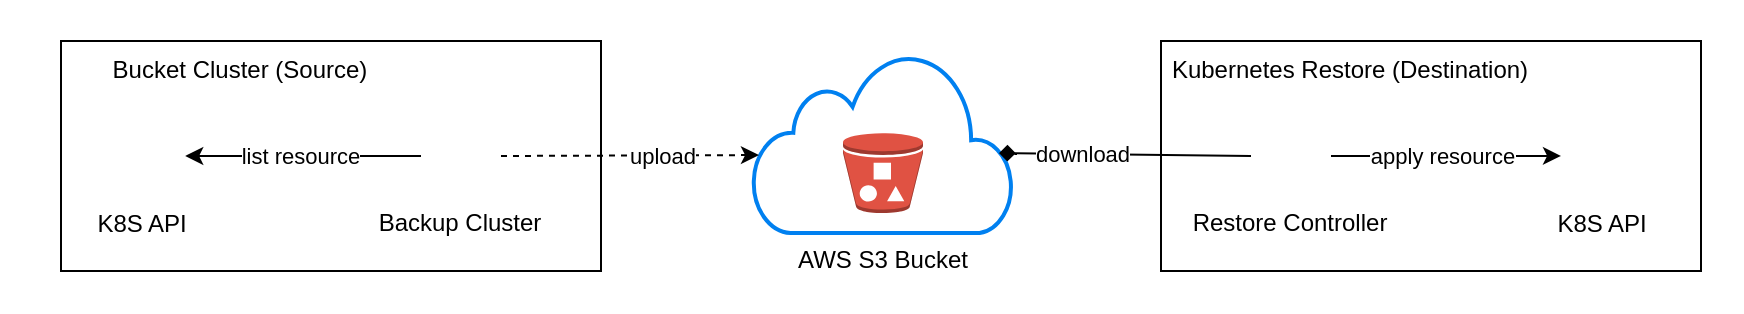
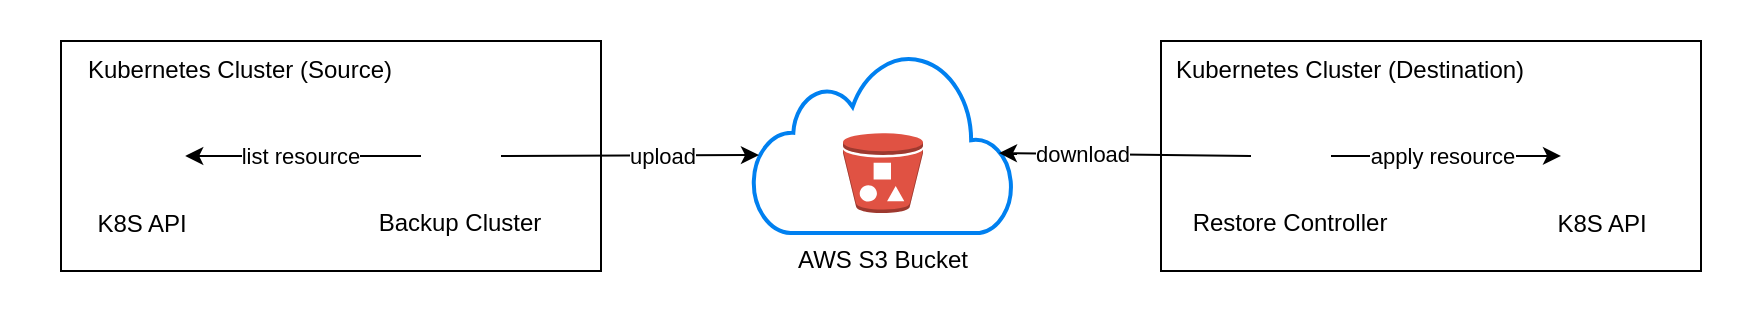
- <mxCell id="5" value="Bucket Cluster (Source)" style="text;html=1;strokeColor=none;fillColor=none;align=center;verticalAlign=middle;whiteSpace=wrap;rounded=0;" vertex="1" parent="1"><mxGeometry x="20" y="20" width="200" height="30" as="geometry" /></mxCell>
+ <mxCell id="5" value="Kubernetes Cluster (Source)" style="text;html=1;strokeColor=none;fillColor=none;align=center;verticalAlign=middle;whiteSpace=wrap;rounded=0;" vertex="1" parent="1"><mxGeometry x="20" y="20" width="200" height="30" as="geometry" /></mxCell>
- <mxCell id="8" value="Kubernetes Restore (Destination)" style="text;html=1;strokeColor=none;fillColor=none;align=center;verticalAlign=middle;whiteSpace=wrap;rounded=0;" vertex="1" parent="1"><mxGeometry x="570" y="20" width="210" height="30" as="geometry" /></mxCell>
+ <mxCell id="8" value="Kubernetes Cluster (Destination)" style="text;html=1;strokeColor=none;fillColor=none;align=center;verticalAlign=middle;whiteSpace=wrap;rounded=0;" vertex="1" parent="1"><mxGeometry x="570" y="20" width="210" height="30" as="geometry" /></mxCell>
- <mxCell id="18" value="" style="endArrow=diamond;html=1;rounded=0;exitX=0;exitY=0.5;exitDx=0;exitDy=0;entryX=0.946;entryY=0.556;entryDx=0;entryDy=0;entryPerimeter=0;" edge="1" parent="1" source="9" target="2"><mxGeometry width="50" height="50" relative="1" as="geometry"><mxPoint x="410" y="295" as="sourcePoint" /><mxPoint x="460" y="245" as="targetPoint" /></mxGeometry></mxCell>
+ <mxCell id="18" value="" style="endArrow=classic;html=1;rounded=0;exitX=0;exitY=0.5;exitDx=0;exitDy=0;entryX=0.946;entryY=0.556;entryDx=0;entryDy=0;entryPerimeter=0;" edge="1" parent="1" source="9" target="2"><mxGeometry width="50" height="50" relative="1" as="geometry"><mxPoint x="410" y="295" as="sourcePoint" /><mxPoint x="460" y="245" as="targetPoint" /></mxGeometry></mxCell>
- <mxCell id="16" value="" style="endArrow=classic;html=1;rounded=0;exitX=1;exitY=0.5;exitDx=0;exitDy=0;entryX=0.023;entryY=0.567;entryDx=0;entryDy=0;entryPerimeter=0;dashed=1;" edge="1" parent="1" source="6" target="2"><mxGeometry width="50" height="50" relative="1" as="geometry"><mxPoint x="230" y="265" as="sourcePoint" /><mxPoint x="280" y="215" as="targetPoint" /></mxGeometry></mxCell>
+ <mxCell id="16" value="" style="endArrow=classic;html=1;rounded=0;exitX=1;exitY=0.5;exitDx=0;exitDy=0;entryX=0.023;entryY=0.567;entryDx=0;entryDy=0;entryPerimeter=0;" edge="1" parent="1" source="6" target="2"><mxGeometry width="50" height="50" relative="1" as="geometry"><mxPoint x="230" y="265" as="sourcePoint" /><mxPoint x="280" y="215" as="targetPoint" /></mxGeometry></mxCell>
